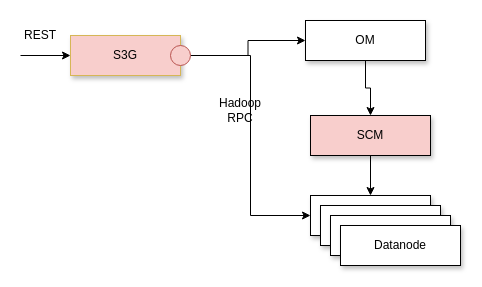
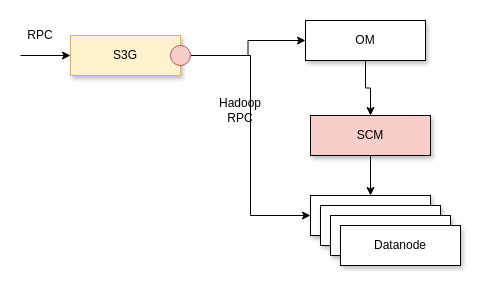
- <mxCell id="15" value="REST" style="text;html=1;strokeColor=none;fillColor=none;align=center;verticalAlign=middle;whiteSpace=wrap;rounded=0;" vertex="1" parent="1"><mxGeometry x="20" y="25" width="40" height="20" as="geometry" /></mxCell>
+ <mxCell id="15" value="RPC" style="text;html=1;strokeColor=none;fillColor=none;align=center;verticalAlign=middle;whiteSpace=wrap;rounded=0;" vertex="1" parent="1"><mxGeometry x="20" y="25" width="40" height="20" as="geometry" /></mxCell>
- <mxCell id="2" value="S3G" style="rounded=0;whiteSpace=wrap;html=1;fillColor=#f8cecc;strokeColor=#d6b656;shadow=1;" vertex="1" parent="1"><mxGeometry x="70" y="35" width="110" height="40" as="geometry" /></mxCell>
+ <mxCell id="2" value="S3G" style="rounded=0;whiteSpace=wrap;html=1;fillColor=#fff2cc;strokeColor=#d6b656;shadow=1;" vertex="1" parent="1"><mxGeometry x="70" y="35" width="110" height="40" as="geometry" /></mxCell>
